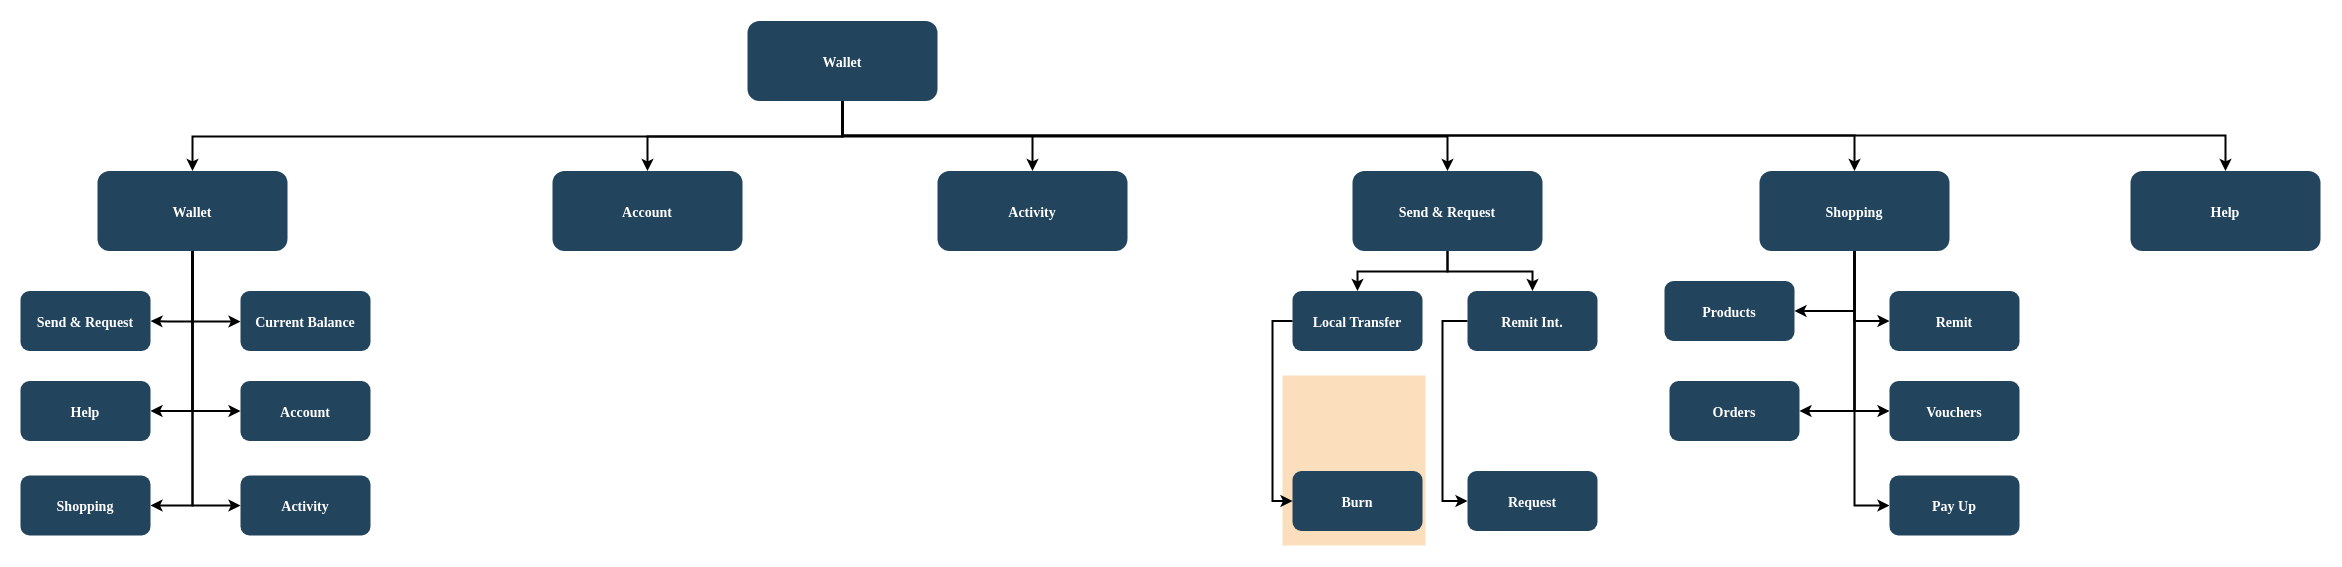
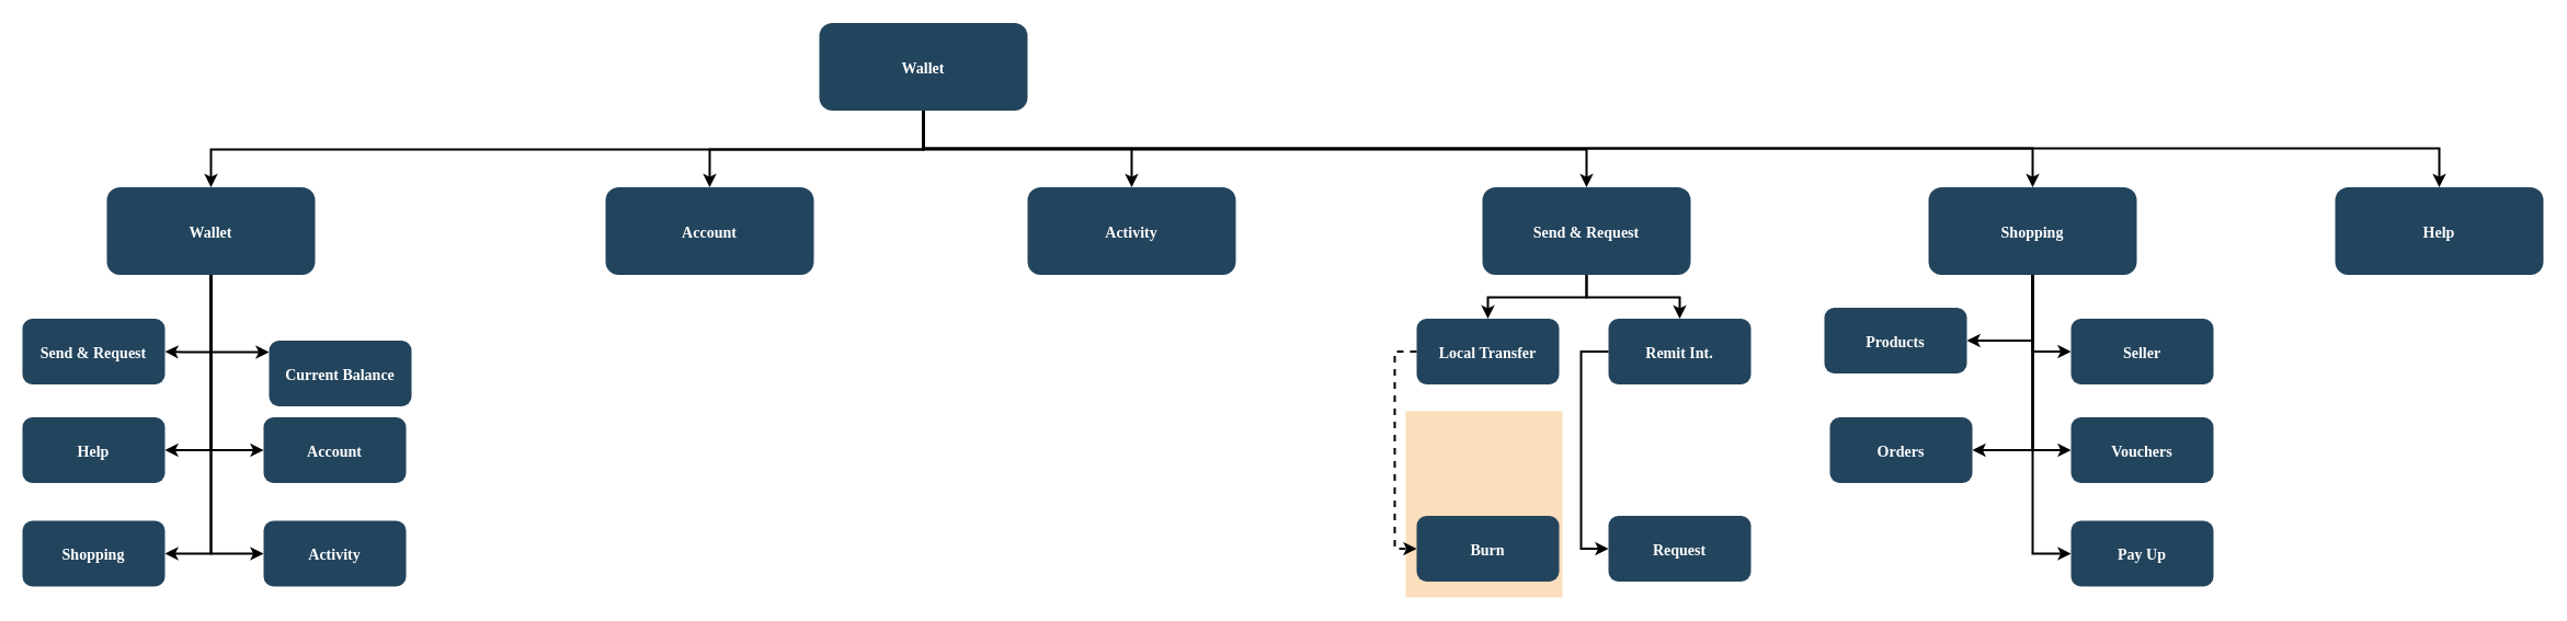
- <mxCell id="14" value="Current Balance" style="rounded=1;fillColor=#23445D;gradientColor=none;strokeColor=none;fontColor=#FFFFFF;fontStyle=1;fontFamily=Tahoma;fontSize=14" parent="1" vertex="1"><mxGeometry x="240" y="290.5" width="130" height="60" as="geometry" /></mxCell>
+ <mxCell id="14" value="Current Balance" style="rounded=1;fillColor=#23445D;gradientColor=none;strokeColor=none;fontColor=#FFFFFF;fontStyle=1;fontFamily=Tahoma;fontSize=14" parent="1" vertex="1"><mxGeometry x="245" y="310.5" width="130" height="60" as="geometry" /></mxCell>
- <mxCell id="40" value="Remit" style="rounded=1;fillColor=#23445D;gradientColor=none;strokeColor=none;fontColor=#FFFFFF;fontStyle=1;fontFamily=Tahoma;fontSize=14" parent="1" vertex="1"><mxGeometry x="1889" y="290.5" width="130" height="60" as="geometry" /></mxCell>
+ <mxCell id="40" value="Seller" style="rounded=1;fillColor=#23445D;gradientColor=none;strokeColor=none;fontColor=#FFFFFF;fontStyle=1;fontFamily=Tahoma;fontSize=14" parent="1" vertex="1"><mxGeometry x="1889" y="290.5" width="130" height="60" as="geometry" /></mxCell>
- <mxCell id="30" value="" style="edgeStyle=elbowEdgeStyle;elbow=horizontal;strokeWidth=2;rounded=0" parent="1" source="20" target="21" edge="1"><mxGeometry x="-23" y="135.5" width="100" height="100" as="geometry"><mxPoint x="52" y="70.5" as="sourcePoint" /><mxPoint x="152" y="-29.5" as="targetPoint" /><Array as="points"><mxPoint x="1272" y="410.5" /></Array></mxGeometry></mxCell>
+ <mxCell id="30" value="" style="edgeStyle=elbowEdgeStyle;elbow=horizontal;strokeWidth=2;rounded=0;dashed=1;" parent="1" source="20" target="21" edge="1"><mxGeometry x="-23" y="135.5" width="100" height="100" as="geometry"><mxPoint x="52" y="70.5" as="sourcePoint" /><mxPoint x="152" y="-29.5" as="targetPoint" /><Array as="points"><mxPoint x="1272" y="410.5" /></Array></mxGeometry></mxCell>
